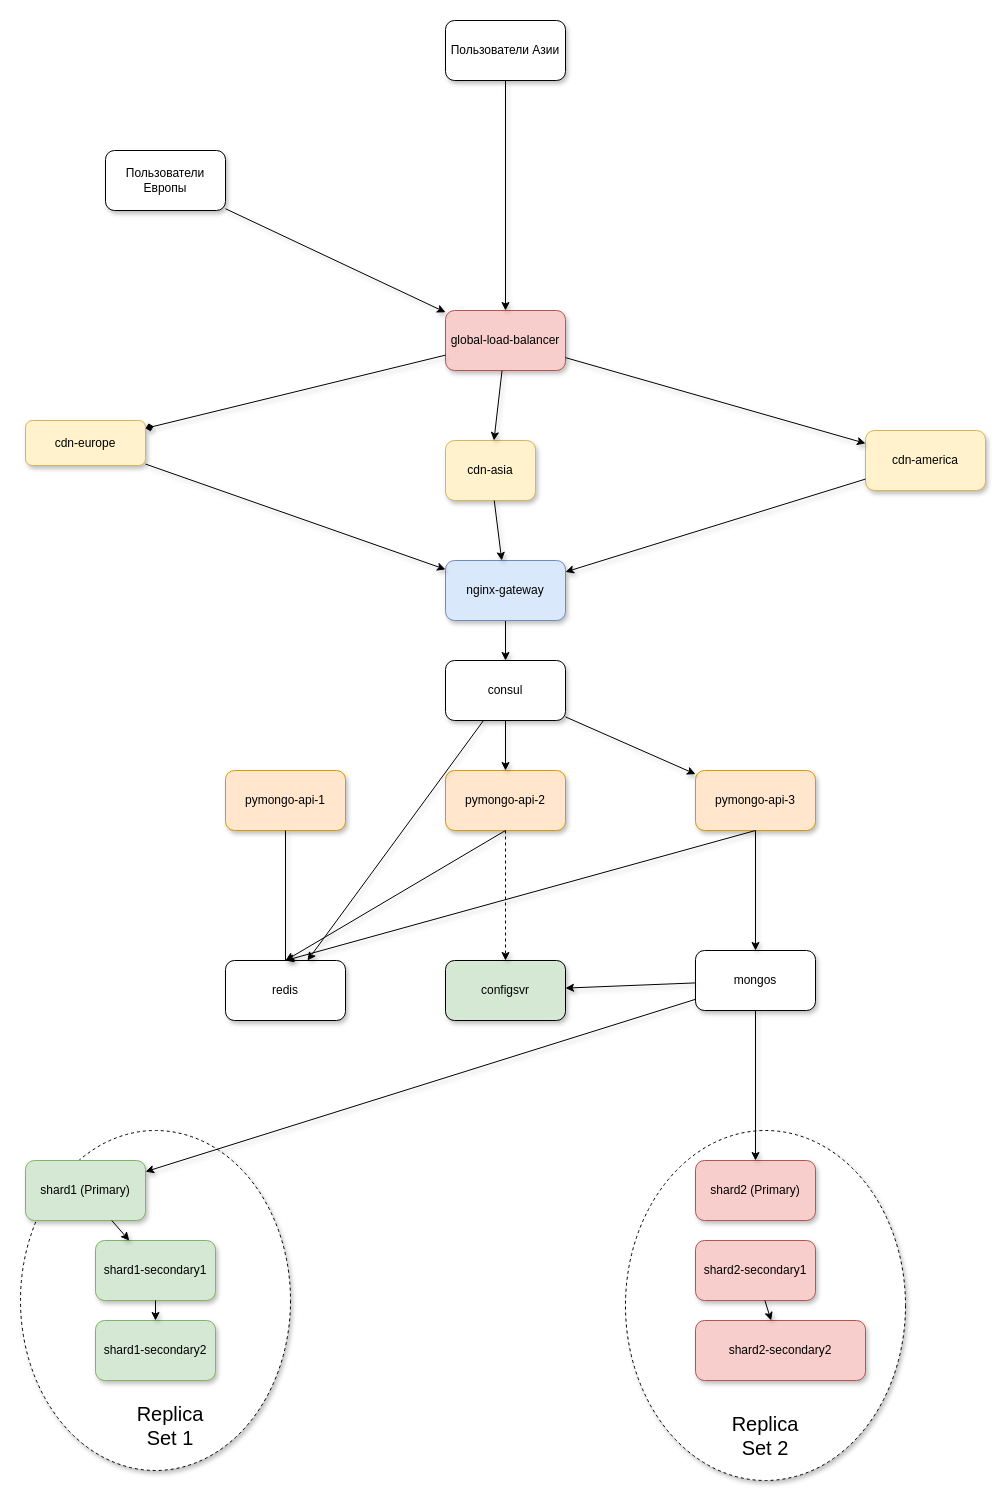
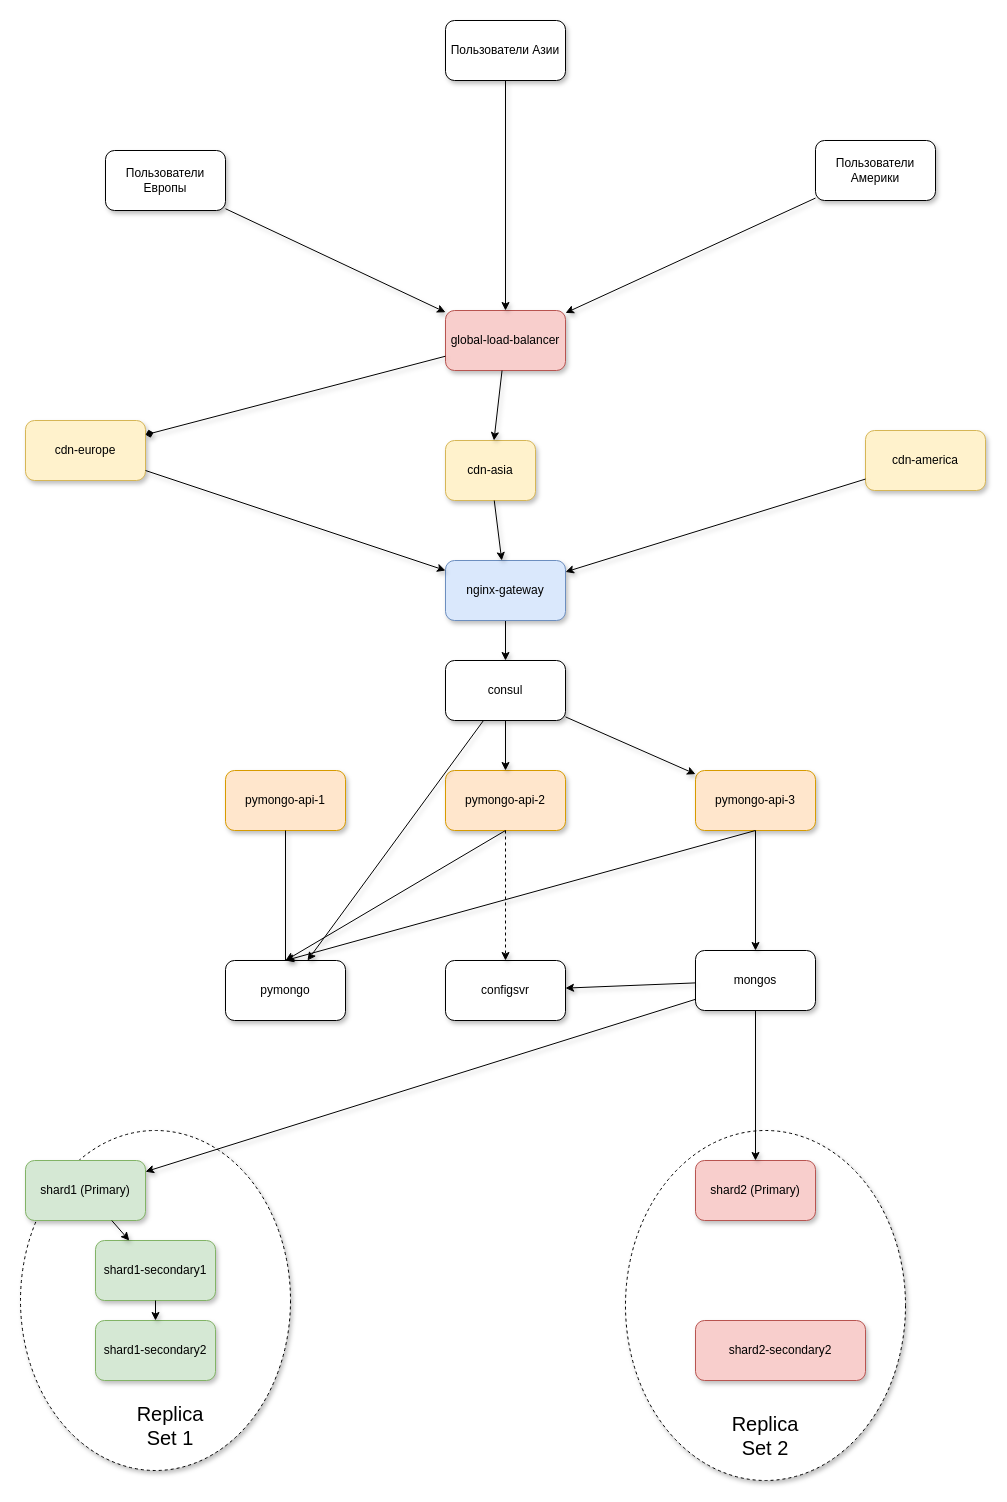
+ <mxCell id="6" value="Пользователи Америки" style="rounded=1;whiteSpace=wrap;html=1;textShadow=0;shadow=1;" parent="1" vertex="1"><mxGeometry x="815" y="140" width="120" height="60" as="geometry" /></mxCell>
+ <mxCell id="28" value="" style="endArrow=classic;html=1;rounded=0;textShadow=0;shadow=1;" parent="1" source="6" target="7" edge="1"><mxGeometry width="50" height="50" relative="1" as="geometry"><mxPoint x="1015" y="400" as="sourcePoint" /><mxPoint x="565" y="440" as="targetPoint" /></mxGeometry></mxCell>
- <mxCell id="31" value="" style="endArrow=classic;html=1;rounded=0;textShadow=0;shadow=1;" parent="1" source="7" target="10" edge="1"><mxGeometry width="50" height="50" relative="1" as="geometry"><mxPoint x="625" y="470" as="sourcePoint" /><mxPoint x="1015" y="570" as="targetPoint" /></mxGeometry></mxCell>
- <mxCell id="8" value="cdn-europe" style="rounded=1;whiteSpace=wrap;html=1;fillColor=#fff2cc;strokeColor=#d6b656;textShadow=0;shadow=1;" parent="1" vertex="1"><mxGeometry x="25" y="420" width="120" height="45" as="geometry" /></mxCell>
+ <mxCell id="8" value="cdn-europe" style="rounded=1;whiteSpace=wrap;html=1;fillColor=#fff2cc;strokeColor=#d6b656;textShadow=0;shadow=1;" parent="1" vertex="1"><mxGeometry x="25" y="420" width="120" height="60" as="geometry" /></mxCell>
- <mxCell id="17" value="redis" style="rounded=1;whiteSpace=wrap;html=1;textShadow=0;shadow=1;" parent="1" vertex="1"><mxGeometry x="225" y="960" width="120" height="60" as="geometry" /></mxCell>
+ <mxCell id="17" value="pymongo" style="rounded=1;whiteSpace=wrap;html=1;textShadow=0;shadow=1;" parent="1" vertex="1"><mxGeometry x="225" y="960" width="120" height="60" as="geometry" /></mxCell>
- <mxCell id="18" value="configsvr" style="rounded=1;whiteSpace=wrap;html=1;textShadow=0;shadow=1;fillColor=#d5e8d4;" parent="1" vertex="1"><mxGeometry x="445" y="960" width="120" height="60" as="geometry" /></mxCell>
+ <mxCell id="18" value="configsvr" style="rounded=1;whiteSpace=wrap;html=1;textShadow=0;shadow=1;" parent="1" vertex="1"><mxGeometry x="445" y="960" width="120" height="60" as="geometry" /></mxCell>
- <mxCell id="24" value="shard2-secondary1" style="rounded=1;whiteSpace=wrap;html=1;fillColor=#f8cecc;strokeColor=#b85450;textShadow=0;shadow=1;" parent="1" vertex="1"><mxGeometry x="695" y="1240" width="120" height="60" as="geometry" /></mxCell>
- <mxCell id="46" value="" style="endArrow=classic;html=1;rounded=0;textShadow=0;shadow=1;" parent="1" source="24" target="25" edge="1"><mxGeometry width="50" height="50" relative="1" as="geometry"><mxPoint x="755" y="1300" as="sourcePoint" /><mxPoint x="755" y="1320" as="targetPoint" /></mxGeometry></mxCell>
